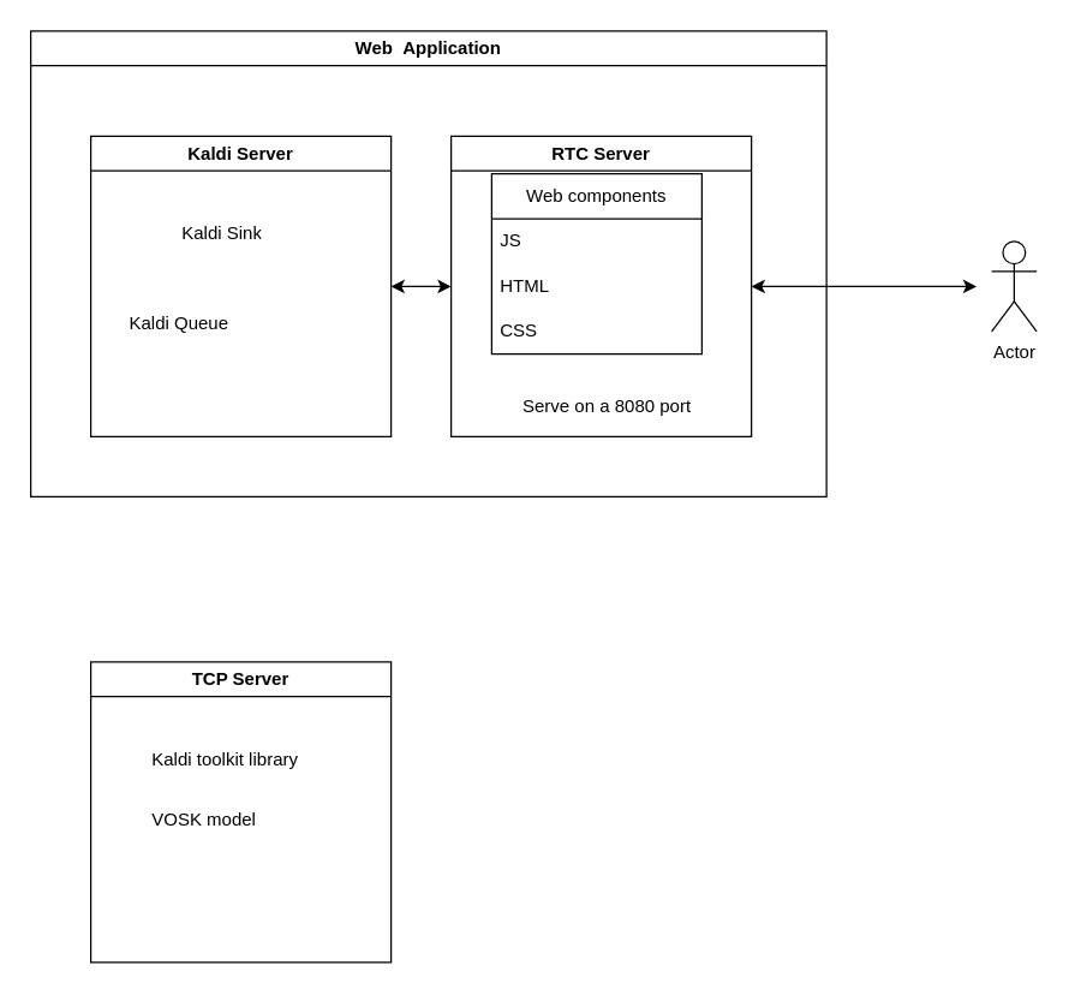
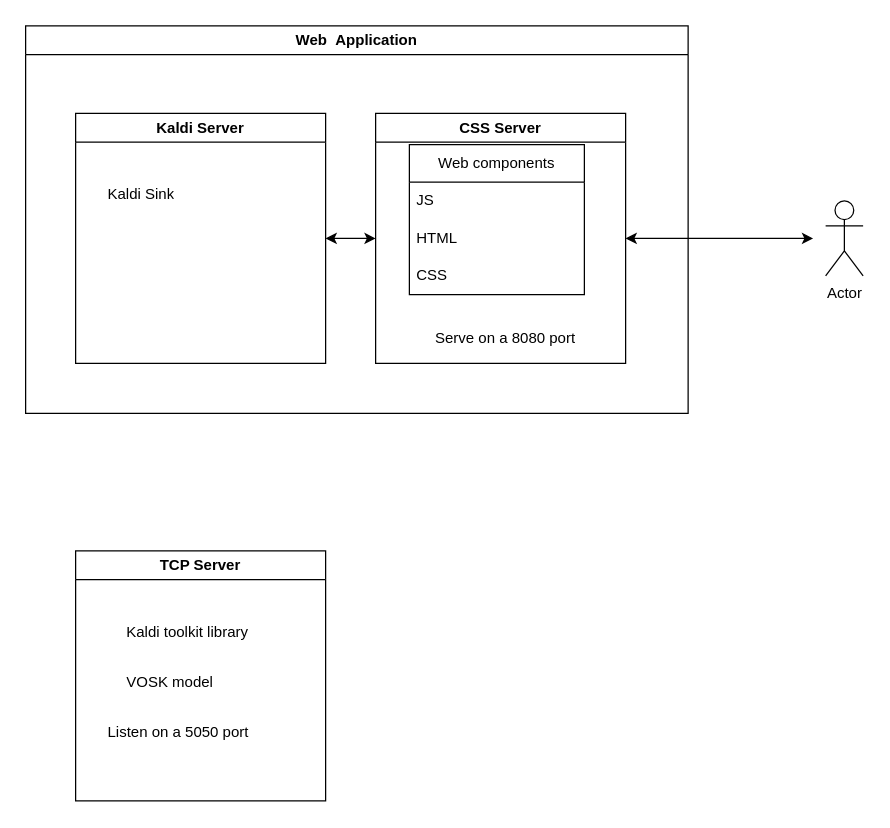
- <mxCell id="10" value="RTC Server" style="swimlane;whiteSpace=wrap;html=1;" vertex="1" parent="1"><mxGeometry x="300" y="90" width="200" height="200" as="geometry" /></mxCell>
+ <mxCell id="10" value="CSS Server" style="swimlane;whiteSpace=wrap;html=1;" vertex="1" parent="1"><mxGeometry x="300" y="90" width="200" height="200" as="geometry" /></mxCell>
- <mxCell id="8" value="Kaldi Sink" style="text;strokeColor=none;fillColor=none;align=left;verticalAlign=middle;spacingLeft=4;spacingRight=4;overflow=hidden;points=[[0,0.5],[1,0.5]];portConstraint=eastwest;rotatable=0;whiteSpace=wrap;html=1;" vertex="1" parent="7"><mxGeometry x="55" y="50" width="80" height="30" as="geometry" /></mxCell>
+ <mxCell id="8" value="Kaldi Sink" style="text;strokeColor=none;fillColor=none;align=left;verticalAlign=middle;spacingLeft=4;spacingRight=4;overflow=hidden;points=[[0,0.5],[1,0.5]];portConstraint=eastwest;rotatable=0;whiteSpace=wrap;html=1;" vertex="1" parent="7"><mxGeometry x="20.0" y="50" width="80" height="30" as="geometry" /></mxCell>
- <mxCell id="9" value="Kaldi Queue" style="text;strokeColor=none;fillColor=none;align=left;verticalAlign=middle;spacingLeft=4;spacingRight=4;overflow=hidden;points=[[0,0.5],[1,0.5]];portConstraint=eastwest;rotatable=0;whiteSpace=wrap;html=1;" vertex="1" parent="7"><mxGeometry x="20.0" y="110" width="80" height="30" as="geometry" /></mxCell>
+ <mxCell id="5" value="Listen on a 5050 port" style="text;strokeColor=none;fillColor=none;align=left;verticalAlign=middle;spacingLeft=4;spacingRight=4;overflow=hidden;points=[[0,0.5],[1,0.5]];portConstraint=eastwest;rotatable=0;whiteSpace=wrap;html=1;" vertex="1" parent="2"><mxGeometry x="20" y="130" width="130" height="30" as="geometry" /></mxCell>
